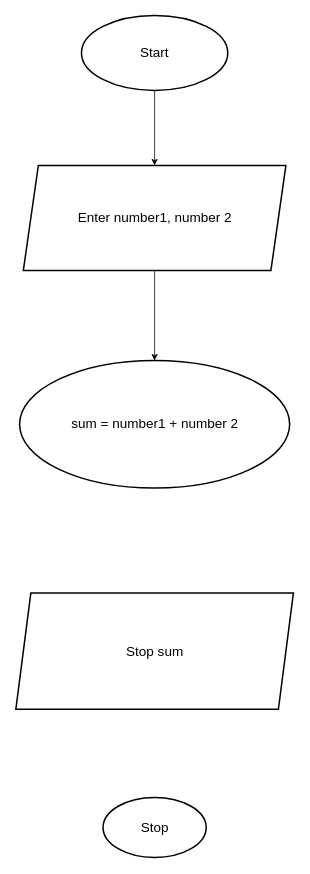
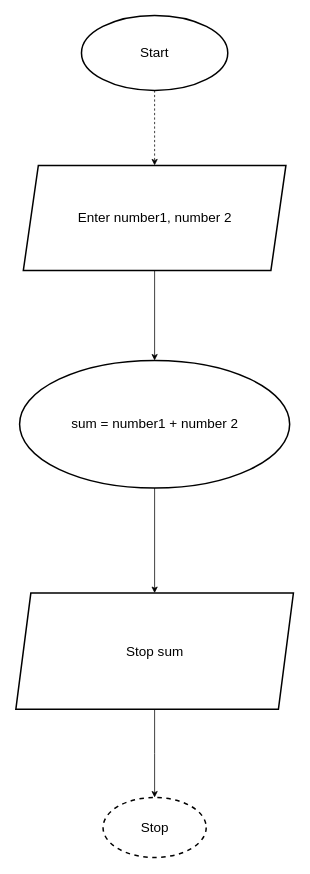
- <mxCell id="2" value="" style="edgeStyle=orthogonalEdgeStyle;rounded=0;orthogonalLoop=1;jettySize=auto;html=1;" edge="1" parent="1" source="3" target="5"><mxGeometry relative="1" as="geometry" /></mxCell>
+ <mxCell id="2" value="" style="edgeStyle=orthogonalEdgeStyle;rounded=0;orthogonalLoop=1;jettySize=auto;html=1;dashed=1;" edge="1" parent="1" source="3" target="5"><mxGeometry relative="1" as="geometry" /></mxCell>
+ <mxCell id="6" value="" style="edgeStyle=orthogonalEdgeStyle;rounded=0;orthogonalLoop=1;jettySize=auto;html=1;" edge="1" parent="1" source="7" target="9"><mxGeometry relative="1" as="geometry" /></mxCell>
+ <mxCell id="8" value="" style="edgeStyle=orthogonalEdgeStyle;rounded=0;orthogonalLoop=1;jettySize=auto;html=1;" edge="1" parent="1" source="9" target="10"><mxGeometry relative="1" as="geometry" /></mxCell>
- <mxCell id="10" value="&lt;font style=&quot;font-size: 18px;&quot;&gt;Stop&lt;/font&gt;" style="ellipse;whiteSpace=wrap;html=1;strokeWidth=2;" vertex="1" parent="1"><mxGeometry x="136.75" y="1062.5" width="137.5" height="80" as="geometry" /></mxCell>
+ <mxCell id="10" value="&lt;font style=&quot;font-size: 18px;&quot;&gt;Stop&lt;/font&gt;" style="ellipse;whiteSpace=wrap;html=1;strokeWidth=2;dashed=1;" vertex="1" parent="1"><mxGeometry x="136.75" y="1062.5" width="137.5" height="80" as="geometry" /></mxCell>
